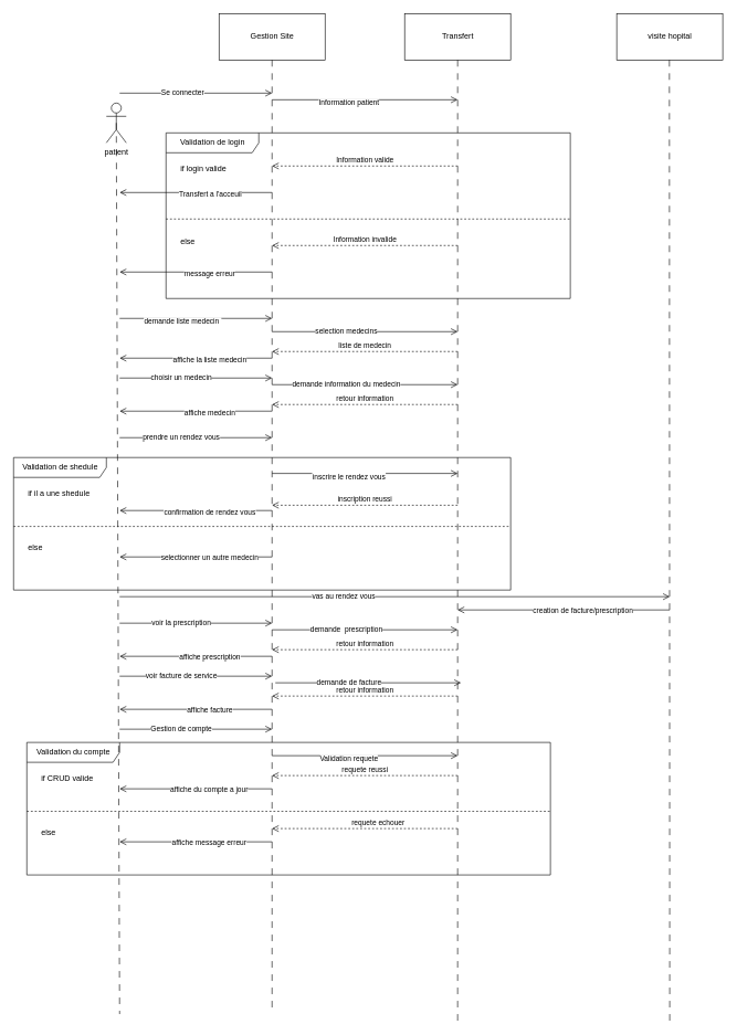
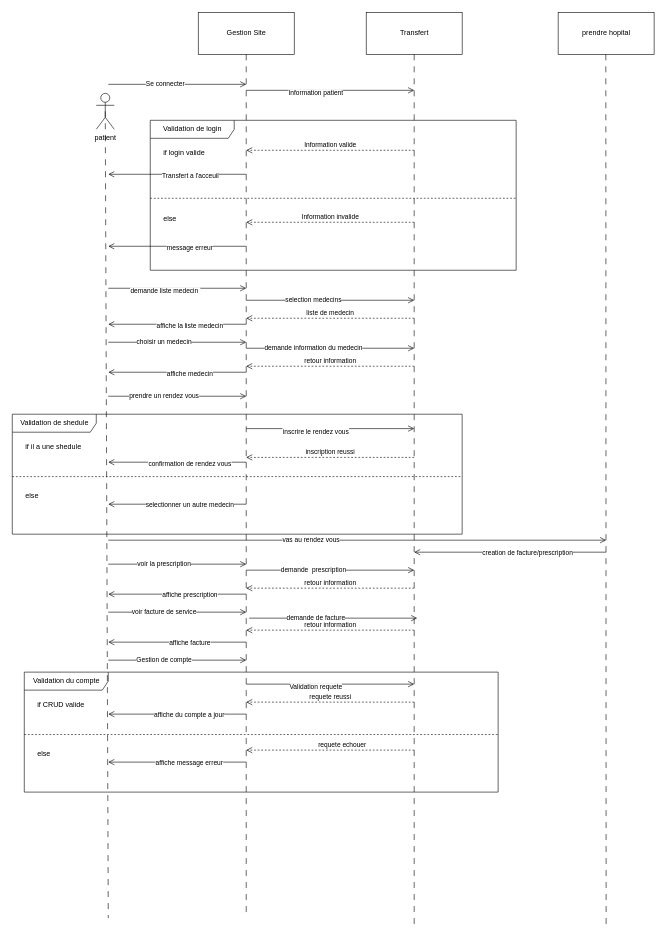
- <mxCell id="71" value="visite hopital" style="text;html=1;align=center;verticalAlign=middle;dashed=0;fillColor=#ffffff;strokeColor=#000000;" vertex="1" parent="1"><mxGeometry x="930" y="20" width="160" height="70" as="geometry" /></mxCell>
+ <mxCell id="71" value="prendre hopital" style="text;html=1;align=center;verticalAlign=middle;dashed=0;fillColor=#ffffff;strokeColor=#000000;" vertex="1" parent="1"><mxGeometry x="930" y="20" width="160" height="70" as="geometry" /></mxCell>
